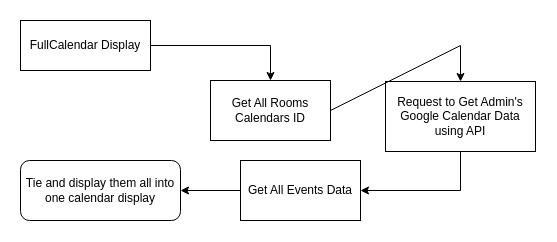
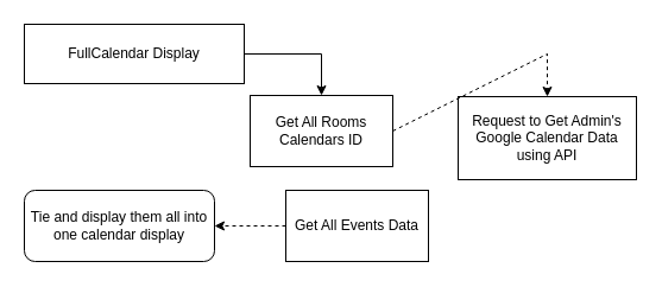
- <mxCell id="3" value="FullCalendar Display" style="rounded=0;whiteSpace=wrap;html=1;" vertex="1" parent="1"><mxGeometry x="20" y="20" width="130" height="50" as="geometry" /></mxCell>
+ <mxCell id="3" value="FullCalendar Display" style="rounded=0;whiteSpace=wrap;html=1;" vertex="1" parent="1"><mxGeometry x="20" y="20" width="185" height="50" as="geometry" /></mxCell>
- <mxCell id="9" value="" style="endArrow=classic;html=1;rounded=0;entryX=0.5;entryY=0;entryDx=0;entryDy=0;exitX=1;exitY=0.5;exitDx=0;exitDy=0;" edge="1" parent="1" source="5" target="4"><mxGeometry width="50" height="50" relative="1" as="geometry"><mxPoint x="360" y="240" as="sourcePoint" /><mxPoint x="410" y="190" as="targetPoint" /><Array as="points"><mxPoint x="460" y="45" /></Array></mxGeometry></mxCell>
+ <mxCell id="9" value="" style="endArrow=classic;html=1;rounded=0;entryX=0.5;entryY=0;entryDx=0;entryDy=0;exitX=1;exitY=0.5;exitDx=0;exitDy=0;dashed=1;" edge="1" parent="1" source="5" target="4"><mxGeometry width="50" height="50" relative="1" as="geometry"><mxPoint x="360" y="240" as="sourcePoint" /><mxPoint x="410" y="190" as="targetPoint" /><Array as="points"><mxPoint x="460" y="45" /></Array></mxGeometry></mxCell>
- <mxCell id="6" value="" style="edgeStyle=orthogonalEdgeStyle;rounded=0;orthogonalLoop=1;jettySize=auto;html=1;" edge="1" parent="1" source="7" target="8"><mxGeometry relative="1" as="geometry" /></mxCell>
+ <mxCell id="6" value="" style="edgeStyle=orthogonalEdgeStyle;rounded=0;orthogonalLoop=1;jettySize=auto;html=1;dashed=1;" edge="1" parent="1" source="7" target="8"><mxGeometry relative="1" as="geometry" /></mxCell>
- <mxCell id="10" value="" style="endArrow=classic;html=1;rounded=0;exitX=0.5;exitY=1;exitDx=0;exitDy=0;entryX=1;entryY=0.5;entryDx=0;entryDy=0;" edge="1" parent="1" source="4" target="7"><mxGeometry width="50" height="50" relative="1" as="geometry"><mxPoint x="360" y="240" as="sourcePoint" /><mxPoint x="410" y="190" as="targetPoint" /><Array as="points"><mxPoint x="460" y="190" /></Array></mxGeometry></mxCell>
